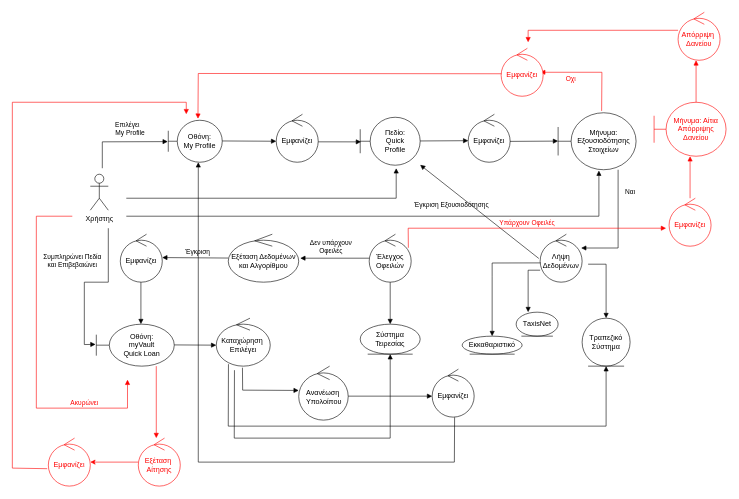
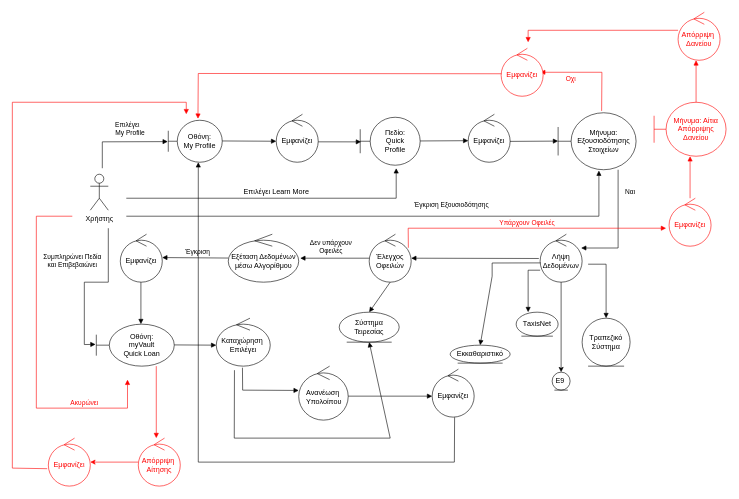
+ <mxCell id="10" value="Επιλέγει Learn More" style="text;html=1;align=center;verticalAlign=middle;resizable=0;points=[];autosize=1;strokeColor=none;fillColor=none;" parent="1" vertex="1"><mxGeometry x="395" y="310" width="130" height="20" as="geometry" /></mxCell>
- <mxCell id="24" value="" style="html=1;verticalAlign=bottom;endArrow=block;rounded=0;exitX=-0.031;exitY=0.506;exitDx=0;exitDy=0;exitPerimeter=0;" parent="1" source="19" edge="1" target="6"><mxGeometry width="80" relative="1" as="geometry"><mxPoint x="980" y="430" as="sourcePoint" /><mxPoint x="840" y="430" as="targetPoint" /></mxGeometry></mxCell>
+ <mxCell id="24" value="" style="html=1;verticalAlign=bottom;endArrow=block;rounded=0;exitX=-0.031;exitY=0.506;exitDx=0;exitDy=0;exitPerimeter=0;" parent="1" source="19" edge="1" target="29"><mxGeometry width="80" relative="1" as="geometry"><mxPoint x="980" y="430" as="sourcePoint" /><mxPoint x="840" y="430" as="targetPoint" /></mxGeometry></mxCell>
- <mxCell id="34" value="Εξέταση Δεδομένων και Αλγορίθμου" style="ellipse;shape=umlControl;whiteSpace=wrap;html=1;" parent="1" vertex="1"><mxGeometry x="380" y="390" width="117.5" height="80" as="geometry" /></mxCell>
+ <mxCell id="34" value="Εξέταση Δεδομένων μέσω Αλγορίθμου" style="ellipse;shape=umlControl;whiteSpace=wrap;html=1;" parent="1" vertex="1"><mxGeometry x="380" y="390" width="117.5" height="80" as="geometry" /></mxCell>
- <mxCell id="30" value="Σύστημα&lt;br&gt;Τειρεσίας" style="ellipse;shape=umlEntity;whiteSpace=wrap;html=1;" parent="1" vertex="1"><mxGeometry x="600" y="540" width="100" height="50" as="geometry" /></mxCell>
+ <mxCell id="30" value="Σύστημα&lt;br&gt;Τειρεσίας" style="ellipse;shape=umlEntity;whiteSpace=wrap;html=1;" parent="1" vertex="1"><mxGeometry x="565" y="520" width="100" height="50" as="geometry" /></mxCell>
- <mxCell id="27" value="Εκκαθαριστικό" style="ellipse;shape=umlEntity;whiteSpace=wrap;html=1;" parent="1" vertex="1"><mxGeometry x="770" y="560" width="100" height="30" as="geometry" /></mxCell>
+ <mxCell id="27" value="Εκκαθαριστικό" style="ellipse;shape=umlEntity;whiteSpace=wrap;html=1;" parent="1" vertex="1"><mxGeometry x="750" y="575" width="100" height="30" as="geometry" /></mxCell>
+ <mxCell id="25" value="" style="edgeStyle=orthogonalEdgeStyle;rounded=0;orthogonalLoop=1;jettySize=auto;html=1;" parent="1" source="19" target="26" edge="1"><mxGeometry relative="1" as="geometry"><Array as="points"><mxPoint x="935" y="610" /><mxPoint x="935" y="610" /></Array></mxGeometry></mxCell>
+ <mxCell id="26" value="Ε9&amp;nbsp;" style="ellipse;shape=umlEntity;whiteSpace=wrap;html=1;" parent="1" vertex="1"><mxGeometry x="920" y="620" width="30" height="30" as="geometry" /></mxCell>
- <mxCell id="45" value="" style="html=1;verticalAlign=bottom;endArrow=block;rounded=0;entryX=0.5;entryY=1;entryDx=0;entryDy=0;exitX=0.226;exitY=0.959;exitDx=0;exitDy=0;exitPerimeter=0;" parent="1" source="41" target="21" edge="1"><mxGeometry width="80" relative="1" as="geometry"><mxPoint x="370" y="620" as="sourcePoint" /><mxPoint x="1100" y="710" as="targetPoint" /><Array as="points"><mxPoint x="380" y="710" /><mxPoint x="1010" y="710" /></Array></mxGeometry></mxCell>
- <mxCell id="64" value="&lt;font color=&quot;#ff0000&quot;&gt;Εξέταση&amp;nbsp;&lt;br&gt;Αίτησης&lt;br&gt;&lt;/font&gt;" style="ellipse;shape=umlControl;whiteSpace=wrap;html=1;strokeColor=#FF0000;" parent="1" vertex="1"><mxGeometry x="230" y="730" width="70" height="80" as="geometry" /></mxCell>
+ <mxCell id="64" value="&lt;font color=&quot;#ff0000&quot;&gt;Απόρριψη&amp;nbsp;&lt;br&gt;Αίτησης&lt;br&gt;&lt;/font&gt;" style="ellipse;shape=umlControl;whiteSpace=wrap;html=1;strokeColor=#FF0000;" parent="1" vertex="1"><mxGeometry x="230" y="730" width="70" height="80" as="geometry" /></mxCell>
